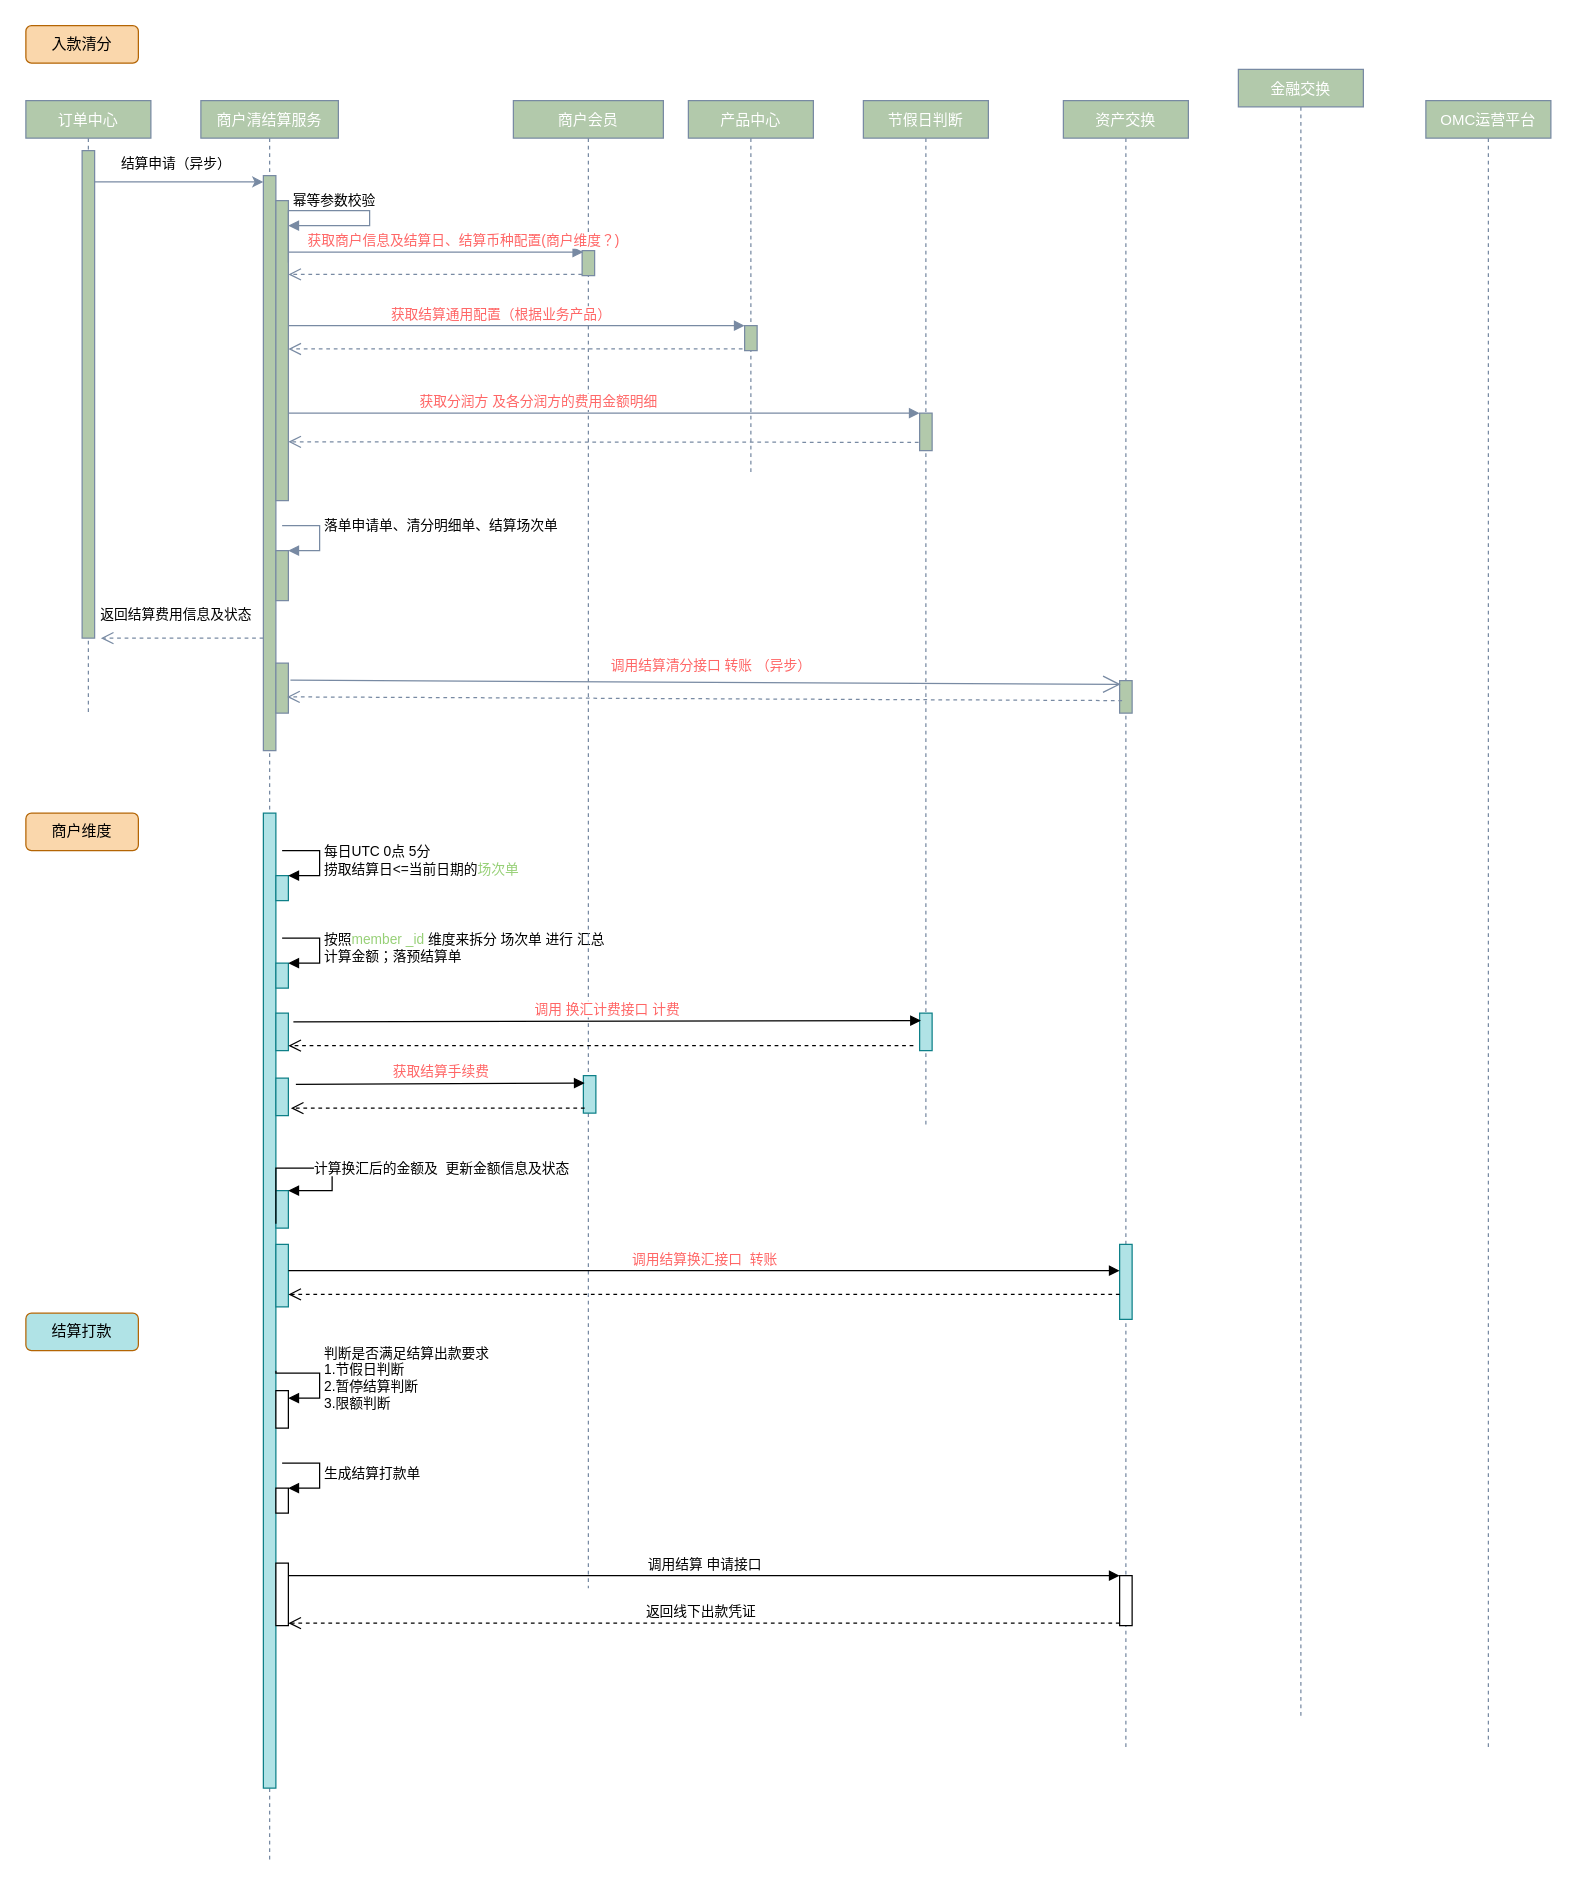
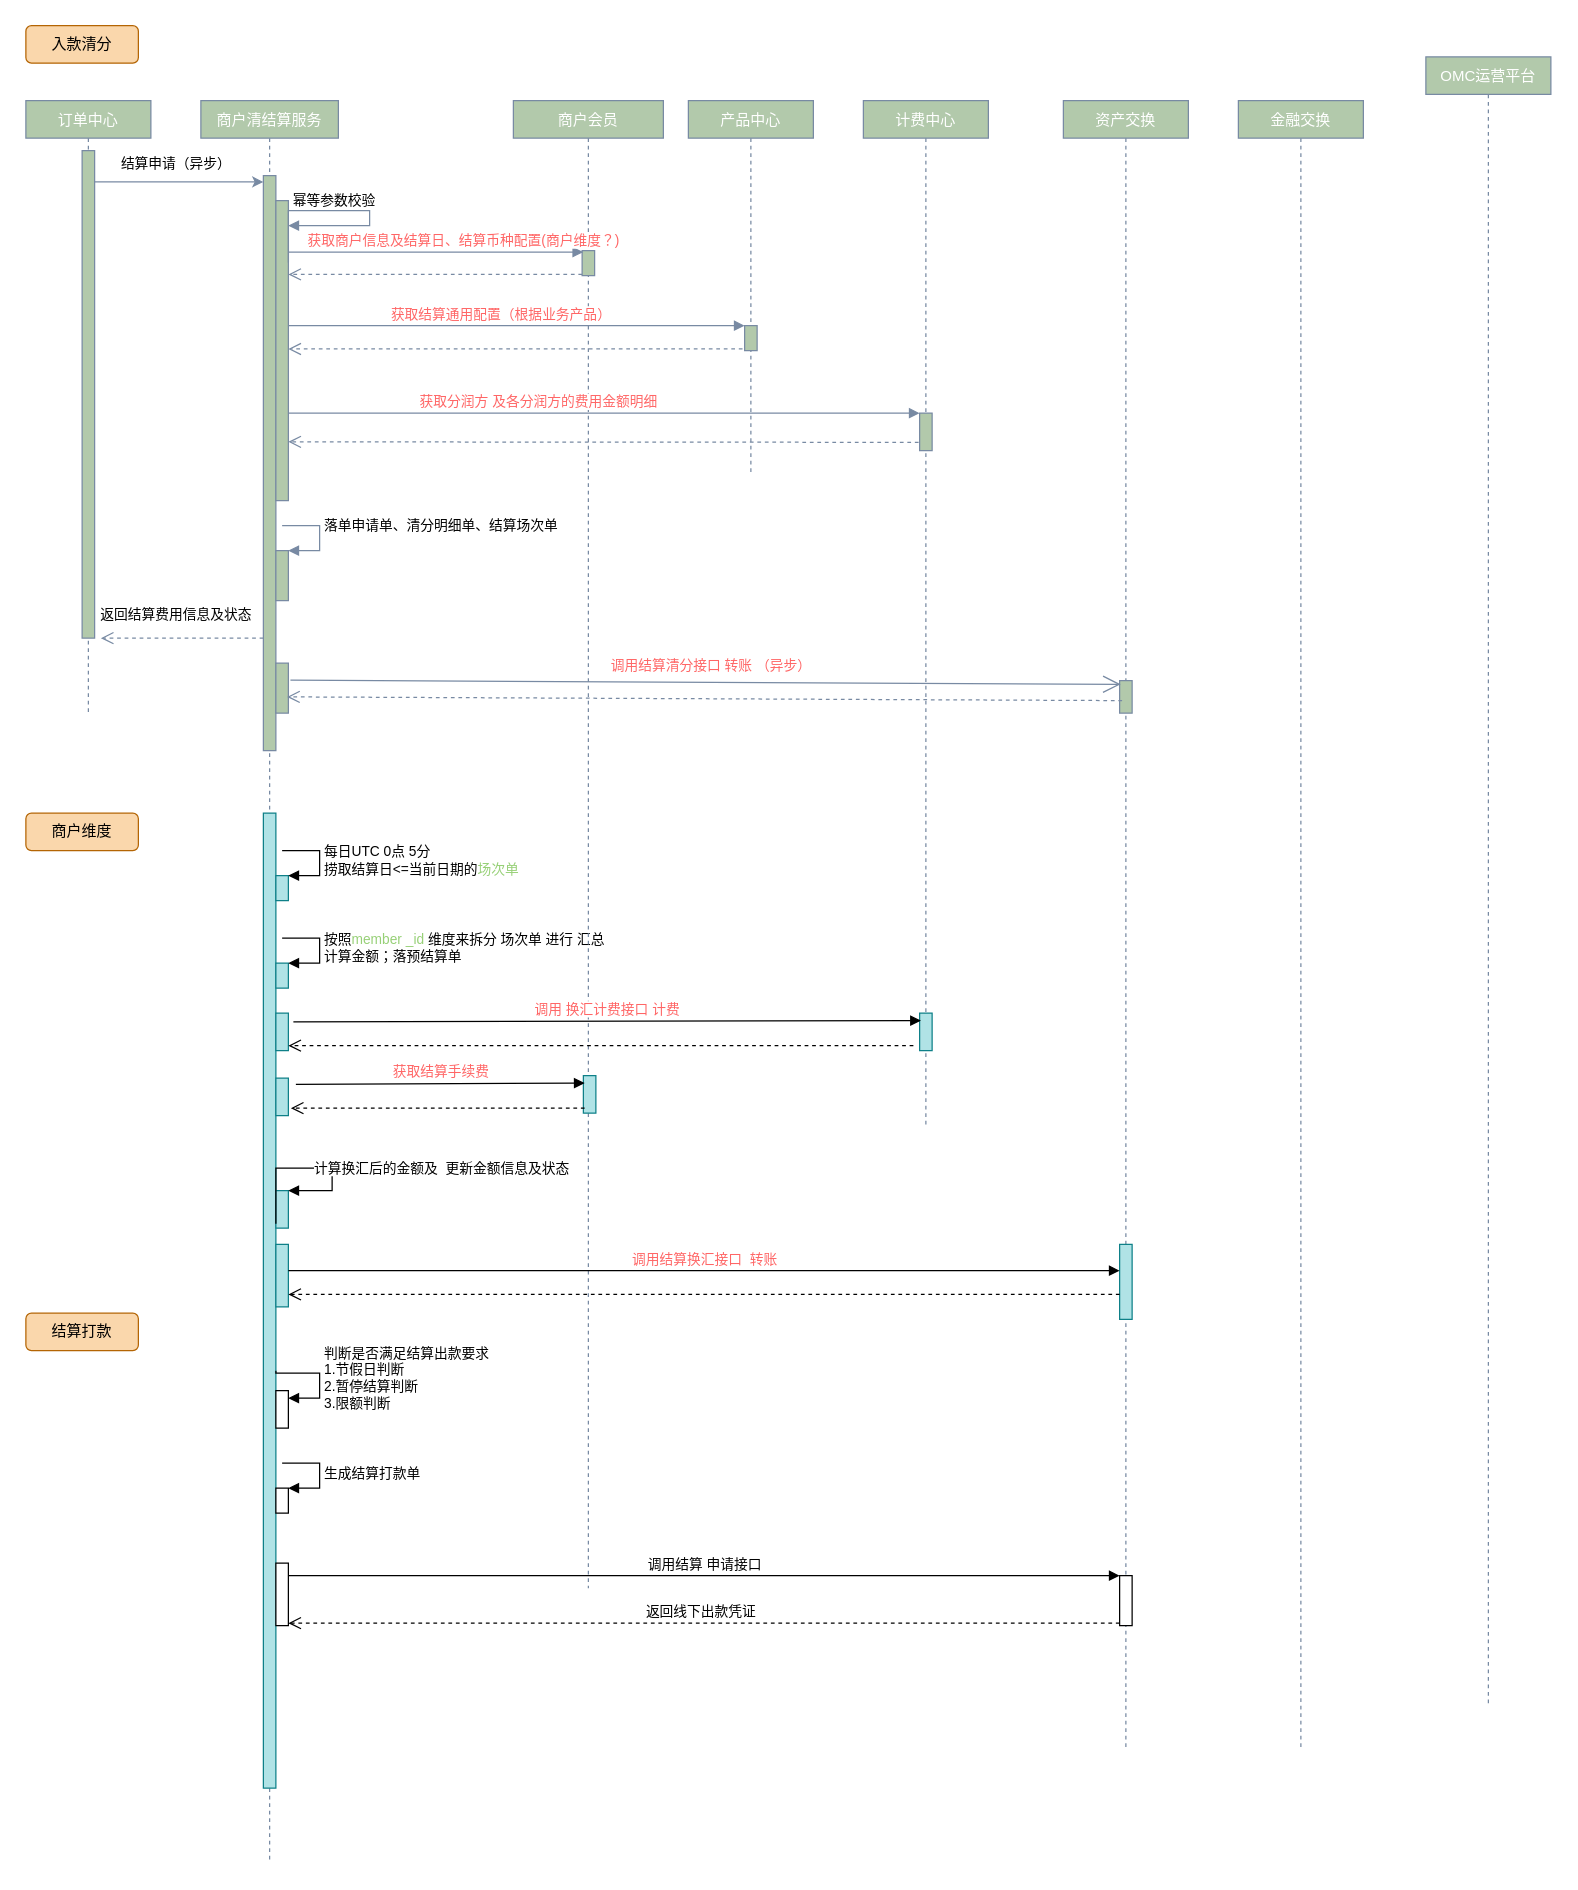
- <mxCell id="26" value="节假日判断" style="shape=umlLifeline;perimeter=lifelinePerimeter;container=1;collapsible=0;recursiveResize=0;shadow=0;strokeWidth=1;fillColor=#B2C9AB;strokeColor=#788AA3;fontColor=#FFFFFF;rounded=0;size=30;" parent="1" vertex="1"><mxGeometry x="690" y="80" width="100" height="820" as="geometry" /></mxCell>
+ <mxCell id="26" value="计费中心" style="shape=umlLifeline;perimeter=lifelinePerimeter;container=1;collapsible=0;recursiveResize=0;shadow=0;strokeWidth=1;fillColor=#B2C9AB;strokeColor=#788AA3;fontColor=#FFFFFF;rounded=0;size=30;" parent="1" vertex="1"><mxGeometry x="690" y="80" width="100" height="820" as="geometry" /></mxCell>
- <mxCell id="60" value="金融交换" style="shape=umlLifeline;perimeter=lifelinePerimeter;container=1;collapsible=0;recursiveResize=0;shadow=0;strokeWidth=1;fillColor=#B2C9AB;strokeColor=#788AA3;fontColor=#FFFFFF;rounded=0;size=30;" vertex="1" parent="1"><mxGeometry x="990" y="55" width="100" height="1320" as="geometry" /></mxCell>
+ <mxCell id="60" value="金融交换" style="shape=umlLifeline;perimeter=lifelinePerimeter;container=1;collapsible=0;recursiveResize=0;shadow=0;strokeWidth=1;fillColor=#B2C9AB;strokeColor=#788AA3;fontColor=#FFFFFF;rounded=0;size=30;" vertex="1" parent="1"><mxGeometry x="990" y="80" width="100" height="1320" as="geometry" /></mxCell>
- <mxCell id="61" value="OMC运营平台" style="shape=umlLifeline;perimeter=lifelinePerimeter;container=1;collapsible=0;recursiveResize=0;shadow=0;strokeWidth=1;fillColor=#B2C9AB;strokeColor=#788AA3;fontColor=#FFFFFF;rounded=0;size=30;" vertex="1" parent="1"><mxGeometry x="1140" y="80" width="100" height="1320" as="geometry" /></mxCell>
+ <mxCell id="61" value="OMC运营平台" style="shape=umlLifeline;perimeter=lifelinePerimeter;container=1;collapsible=0;recursiveResize=0;shadow=0;strokeWidth=1;fillColor=#B2C9AB;strokeColor=#788AA3;fontColor=#FFFFFF;rounded=0;size=30;" vertex="1" parent="1"><mxGeometry x="1140" y="45" width="100" height="1320" as="geometry" /></mxCell>
- <mxCell id="59" value="结算打款" style="rounded=1;whiteSpace=wrap;html=1;fillColor=#b0e3e6;strokeColor=#b46504;" vertex="1" parent="1"><mxGeometry x="20" y="1050" width="90" height="30" as="geometry" /></mxCell>
+ <mxCell id="59" value="结算打款" style="rounded=1;whiteSpace=wrap;html=1;fillColor=#fad7ac;strokeColor=#b46504;" vertex="1" parent="1"><mxGeometry x="20" y="1050" width="90" height="30" as="geometry" /></mxCell>
